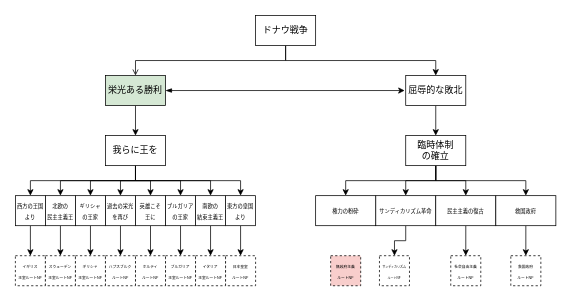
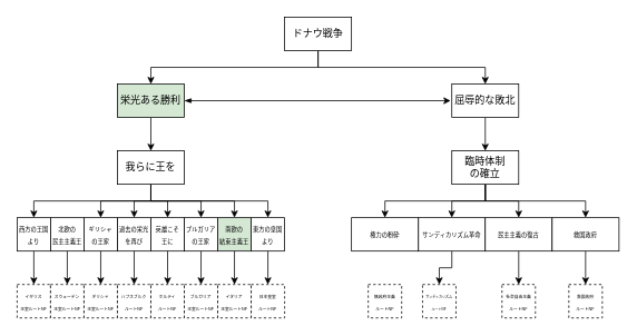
- <mxCell id="45" style="edgeStyle=orthogonalEdgeStyle;rounded=0;orthogonalLoop=1;jettySize=auto;html=1;startArrow=none;startFill=0;endArrow=open;" edge="1" parent="1" source="46" target="29"><mxGeometry relative="1" as="geometry"><Array as="points"><mxPoint x="380" y="80" /><mxPoint x="180" y="80" /></Array></mxGeometry></mxCell>
+ <mxCell id="45" style="edgeStyle=orthogonalEdgeStyle;rounded=0;orthogonalLoop=1;jettySize=auto;html=1;startArrow=none;startFill=0;" edge="1" parent="1" source="46" target="29"><mxGeometry relative="1" as="geometry"><Array as="points"><mxPoint x="380" y="80" /><mxPoint x="180" y="80" /></Array></mxGeometry></mxCell>
- <mxCell id="7" style="edgeStyle=orthogonalEdgeStyle;rounded=0;orthogonalLoop=1;jettySize=auto;html=1;entryX=0.5;entryY=0;entryDx=0;entryDy=0;" edge="1" parent="1" source="10" target="22"><mxGeometry relative="1" as="geometry"><Array as="points"><mxPoint x="180" y="240" /><mxPoint x="80" y="240" /></Array></mxGeometry></mxCell>
- <mxCell id="20" value="&lt;font style=&quot;font-size: 7px&quot;&gt;南欧の&lt;br&gt;結束主義王&lt;/font&gt;" style="rounded=0;whiteSpace=wrap;html=1;" vertex="1" parent="1"><mxGeometry x="260" y="260" width="40" height="40" as="geometry" /></mxCell>
+ <mxCell id="20" value="&lt;font style=&quot;font-size: 7px&quot;&gt;南欧の&lt;br&gt;結束主義王&lt;/font&gt;" style="rounded=0;whiteSpace=wrap;html=1;fillColor=#d5e8d4;" vertex="1" parent="1"><mxGeometry x="260" y="260" width="40" height="40" as="geometry" /></mxCell>
- <mxCell id="55" value="&lt;span style=&quot;font-size: 5px&quot;&gt;無政府主義&lt;br&gt;ルートNF&lt;br&gt;&lt;/span&gt;" style="rounded=0;whiteSpace=wrap;html=1;dashed=1;fillColor=#f8cecc;" vertex="1" parent="1"><mxGeometry x="440" y="340" width="40" height="40" as="geometry" /></mxCell>
+ <mxCell id="55" value="&lt;span style=&quot;font-size: 5px&quot;&gt;無政府主義&lt;br&gt;ルートNF&lt;br&gt;&lt;/span&gt;" style="rounded=0;whiteSpace=wrap;html=1;dashed=1;" vertex="1" parent="1"><mxGeometry x="440" y="340" width="40" height="40" as="geometry" /></mxCell>
